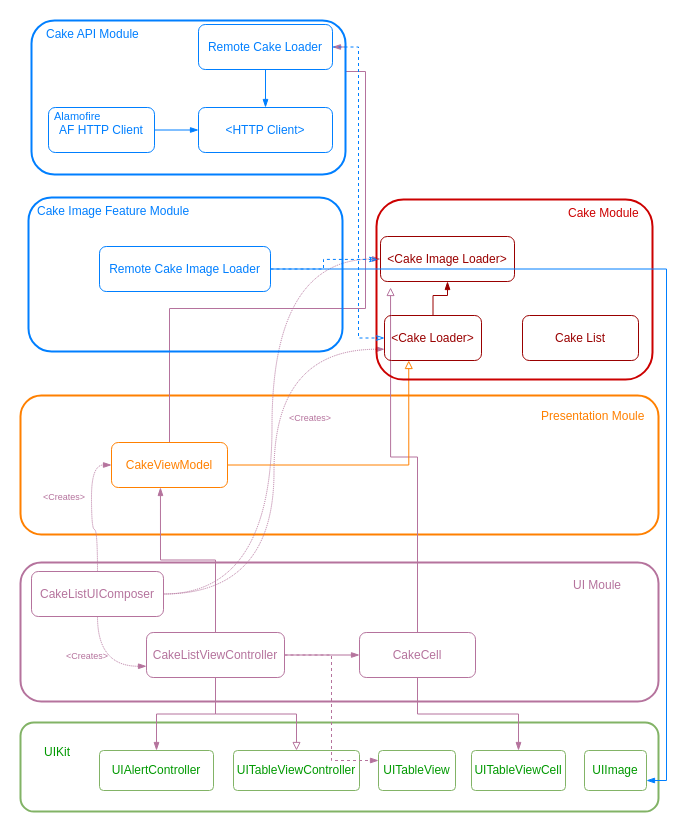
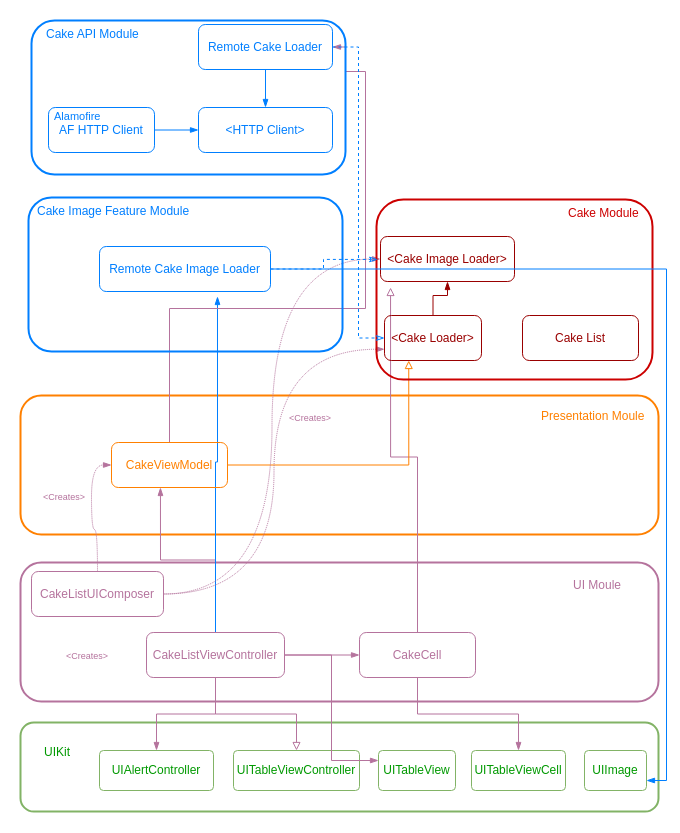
+ <mxCell id="16" style="edgeStyle=orthogonalEdgeStyle;rounded=0;orthogonalLoop=1;jettySize=auto;html=1;entryX=0.69;entryY=1.111;entryDx=0;entryDy=0;entryPerimeter=0;endArrow=blockThin;endFill=1;strokeColor=#007FFF;fontSize=11;fontColor=#007FFF;" edge="1" parent="1" source="17" target="48"><mxGeometry relative="1" as="geometry" /></mxCell>
- <mxCell id="24" style="edgeStyle=orthogonalEdgeStyle;rounded=0;orthogonalLoop=1;jettySize=auto;html=1;entryX=0;entryY=0.75;entryDx=0;entryDy=0;endArrow=blockThin;endFill=1;fontSize=11;dashed=1;dashPattern=1 1;curved=1;fontColor=#B5739D;strokeColor=#B5739D;" edge="1" parent="1" source="28" target="17"><mxGeometry relative="1" as="geometry" /></mxCell>
- <mxCell id="14" style="edgeStyle=orthogonalEdgeStyle;rounded=0;orthogonalLoop=1;jettySize=auto;html=1;entryX=0;entryY=0.25;entryDx=0;entryDy=0;endArrow=blockThin;endFill=1;strokeColor=#B5739D;fontSize=11;fontColor=#007FFF;dashed=1;" edge="1" parent="1" source="17" target="6"><mxGeometry relative="1" as="geometry" /></mxCell>
+ <mxCell id="14" style="edgeStyle=orthogonalEdgeStyle;rounded=0;orthogonalLoop=1;jettySize=auto;html=1;entryX=0;entryY=0.25;entryDx=0;entryDy=0;endArrow=blockThin;endFill=1;strokeColor=#B5739D;fontSize=11;fontColor=#007FFF;" edge="1" parent="1" source="17" target="6"><mxGeometry relative="1" as="geometry" /></mxCell>
